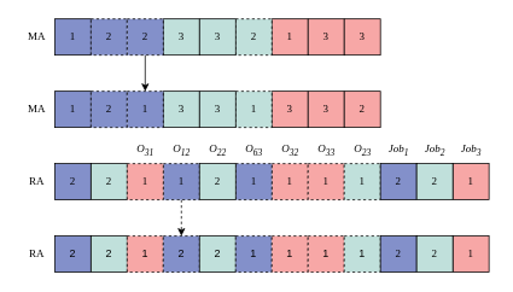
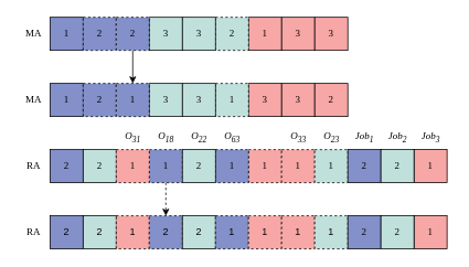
- <mxCell id="7" value="O&lt;sub&gt;12&lt;/sub&gt;" style="text;html=1;align=center;verticalAlign=middle;resizable=0;points=[];autosize=1;strokeColor=none;fillColor=none;fontSize=12;fontFamily=Times New Roman;fontStyle=2" parent="1" vertex="1"><mxGeometry x="180" y="150" width="40" height="30" as="geometry" /></mxCell>
+ <mxCell id="7" value="O&lt;sub&gt;18&lt;/sub&gt;" style="text;html=1;align=center;verticalAlign=middle;resizable=0;points=[];autosize=1;strokeColor=none;fillColor=none;fontSize=12;fontFamily=Times New Roman;fontStyle=2" parent="1" vertex="1"><mxGeometry x="180" y="150" width="40" height="30" as="geometry" /></mxCell>
- <mxCell id="10" value="O&lt;sub&gt;32&lt;/sub&gt;" style="text;html=1;align=center;verticalAlign=middle;resizable=0;points=[];autosize=1;strokeColor=none;fillColor=none;fontSize=12;fontFamily=Times New Roman;fontStyle=2" parent="1" vertex="1"><mxGeometry x="300" y="150" width="40" height="30" as="geometry" /></mxCell>
